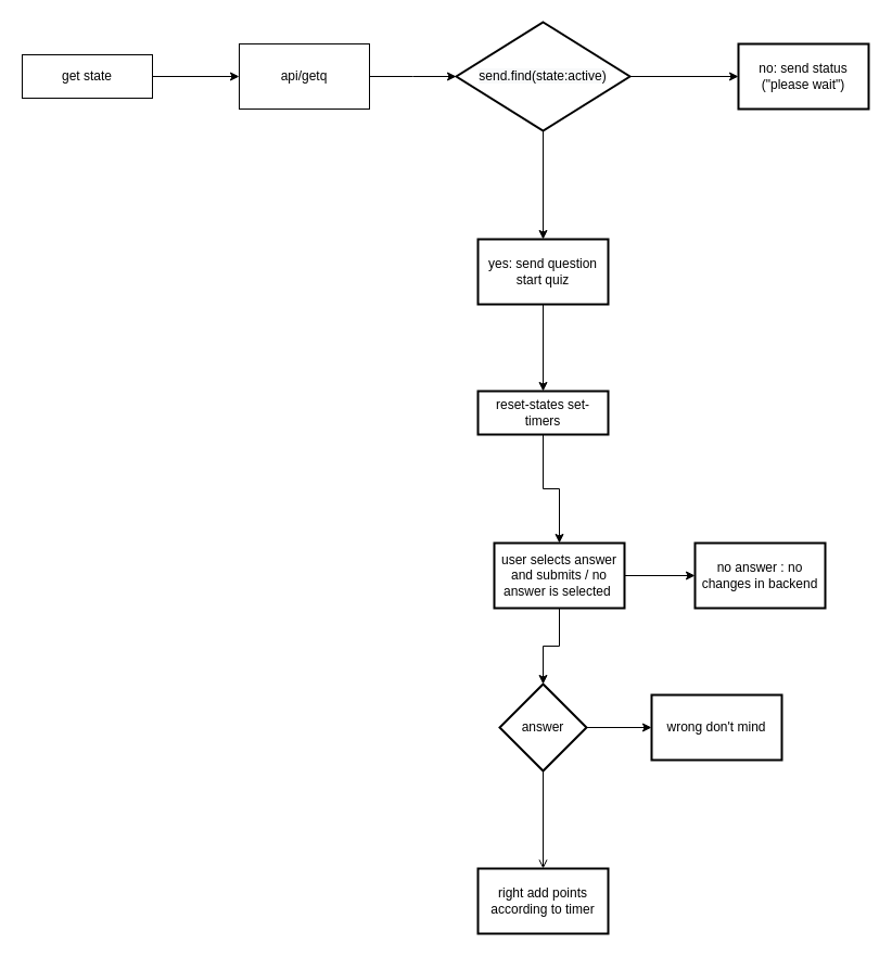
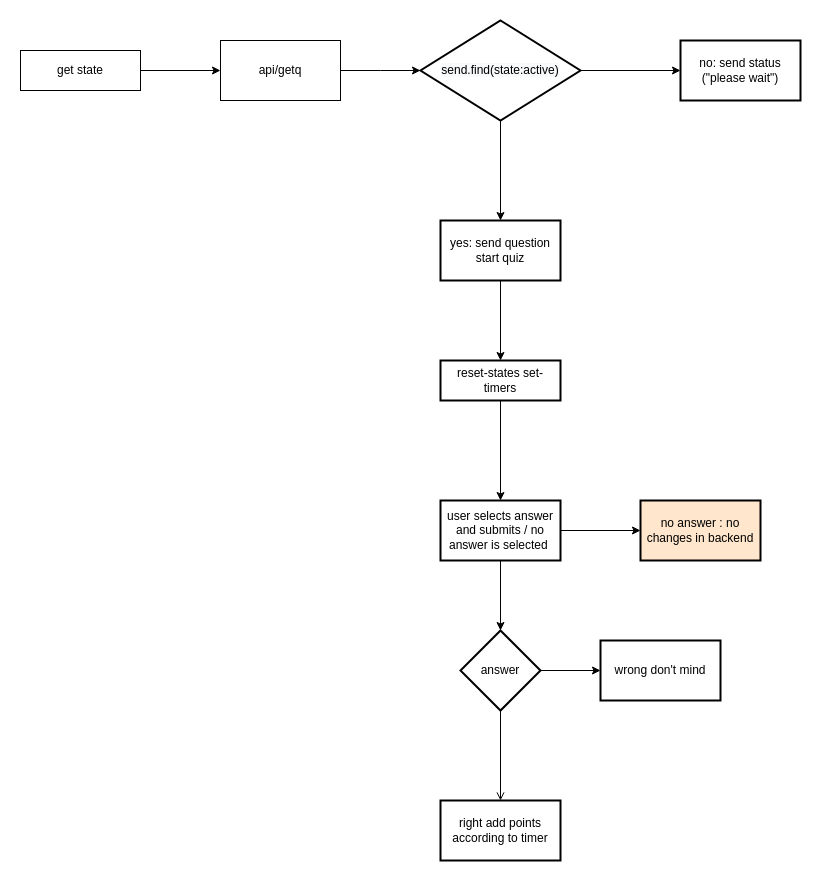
- <mxCell id="16" value="user selects answer and submits / no answer is selected&amp;nbsp;" style="whiteSpace=wrap;html=1;strokeWidth=2;" vertex="1" parent="1"><mxGeometry x="455" y="500" width="120" height="60" as="geometry" /></mxCell>
+ <mxCell id="16" value="user selects answer and submits / no answer is selected&amp;nbsp;" style="whiteSpace=wrap;html=1;strokeWidth=2;" vertex="1" parent="1"><mxGeometry x="440" y="500" width="120" height="60" as="geometry" /></mxCell>
- <mxCell id="17" value="no answer : no changes in backend" style="whiteSpace=wrap;html=1;strokeWidth=2;" vertex="1" parent="1"><mxGeometry x="640" y="500" width="120" height="60" as="geometry" /></mxCell>
+ <mxCell id="17" value="no answer : no changes in backend" style="whiteSpace=wrap;html=1;strokeWidth=2;fillColor=#ffe6cc;" vertex="1" parent="1"><mxGeometry x="640" y="500" width="120" height="60" as="geometry" /></mxCell>
